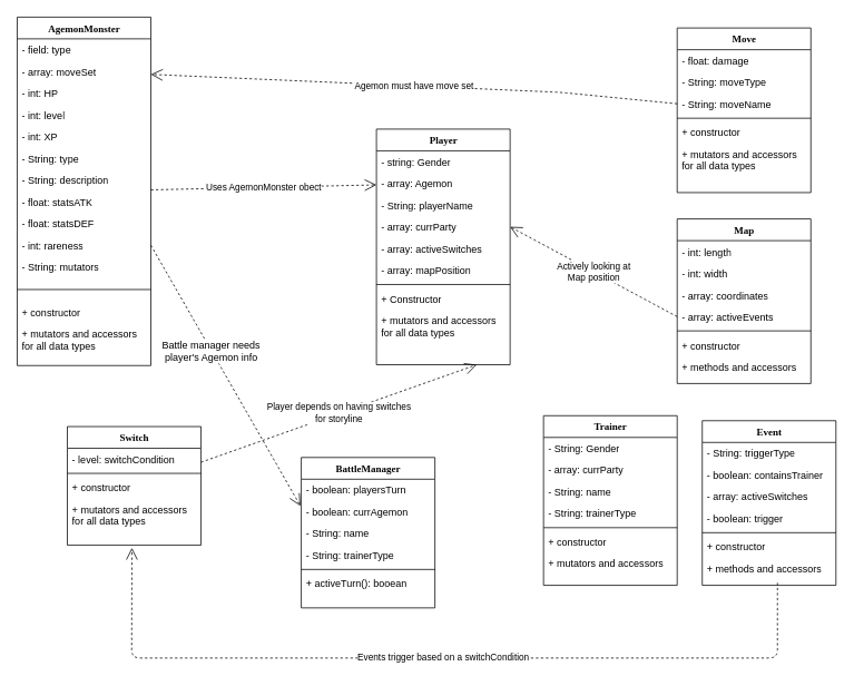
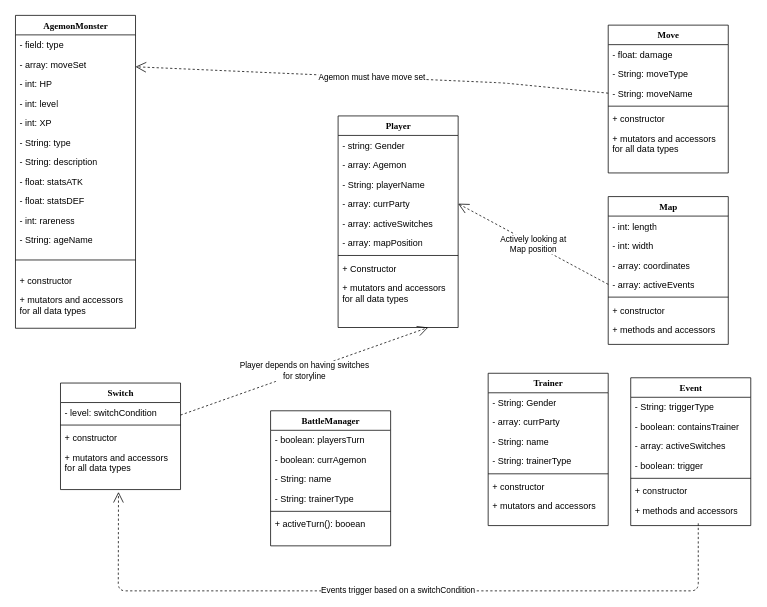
- <mxCell id="63" value="Uses AgemonMonster obect" style="endArrow=open;endSize=12;dashed=1;html=1;" edge="1" parent="1" source="20" target="4"><mxGeometry width="160" relative="1" as="geometry"><mxPoint x="220" y="114.5" as="sourcePoint" /><mxPoint x="350" y="297" as="targetPoint" /></mxGeometry></mxCell>
- <mxCell id="31" value="- String: mutators" style="text;html=1;strokeColor=none;fillColor=none;align=left;verticalAlign=top;spacingLeft=4;spacingRight=4;whiteSpace=wrap;overflow=hidden;rotatable=0;points=[[0,0.5],[1,0.5]];portConstraint=eastwest;" vertex="1" parent="20"><mxGeometry y="286" width="160" height="26" as="geometry" /></mxCell>
+ <mxCell id="31" value="- String: ageName" style="text;html=1;strokeColor=none;fillColor=none;align=left;verticalAlign=top;spacingLeft=4;spacingRight=4;whiteSpace=wrap;overflow=hidden;rotatable=0;points=[[0,0.5],[1,0.5]];portConstraint=eastwest;" vertex="1" parent="20"><mxGeometry y="286" width="160" height="26" as="geometry" /></mxCell>
- <mxCell id="73" value="" style="endArrow=open;endSize=12;dashed=1;html=1;entryX=-0.006;entryY=0.231;entryDx=0;entryDy=0;entryPerimeter=0;exitX=1;exitY=0.5;exitDx=0;exitDy=0;" edge="1" parent="1" source="30" target="68"><mxGeometry width="160" relative="1" as="geometry"><mxPoint x="170" y="292.5" as="sourcePoint" /><mxPoint x="330" y="292.5" as="targetPoint" /></mxGeometry></mxCell>
- <mxCell id="74" value="Battle manager needs&lt;br&gt;player's Agemon info&lt;br&gt;" style="text;html=1;resizable=0;points=[];align=center;verticalAlign=middle;labelBackgroundColor=#ffffff;" vertex="1" connectable="0" parent="73"><mxGeometry x="-0.195" y="-1" relative="1" as="geometry"><mxPoint as="offset" /></mxGeometry></mxCell>
